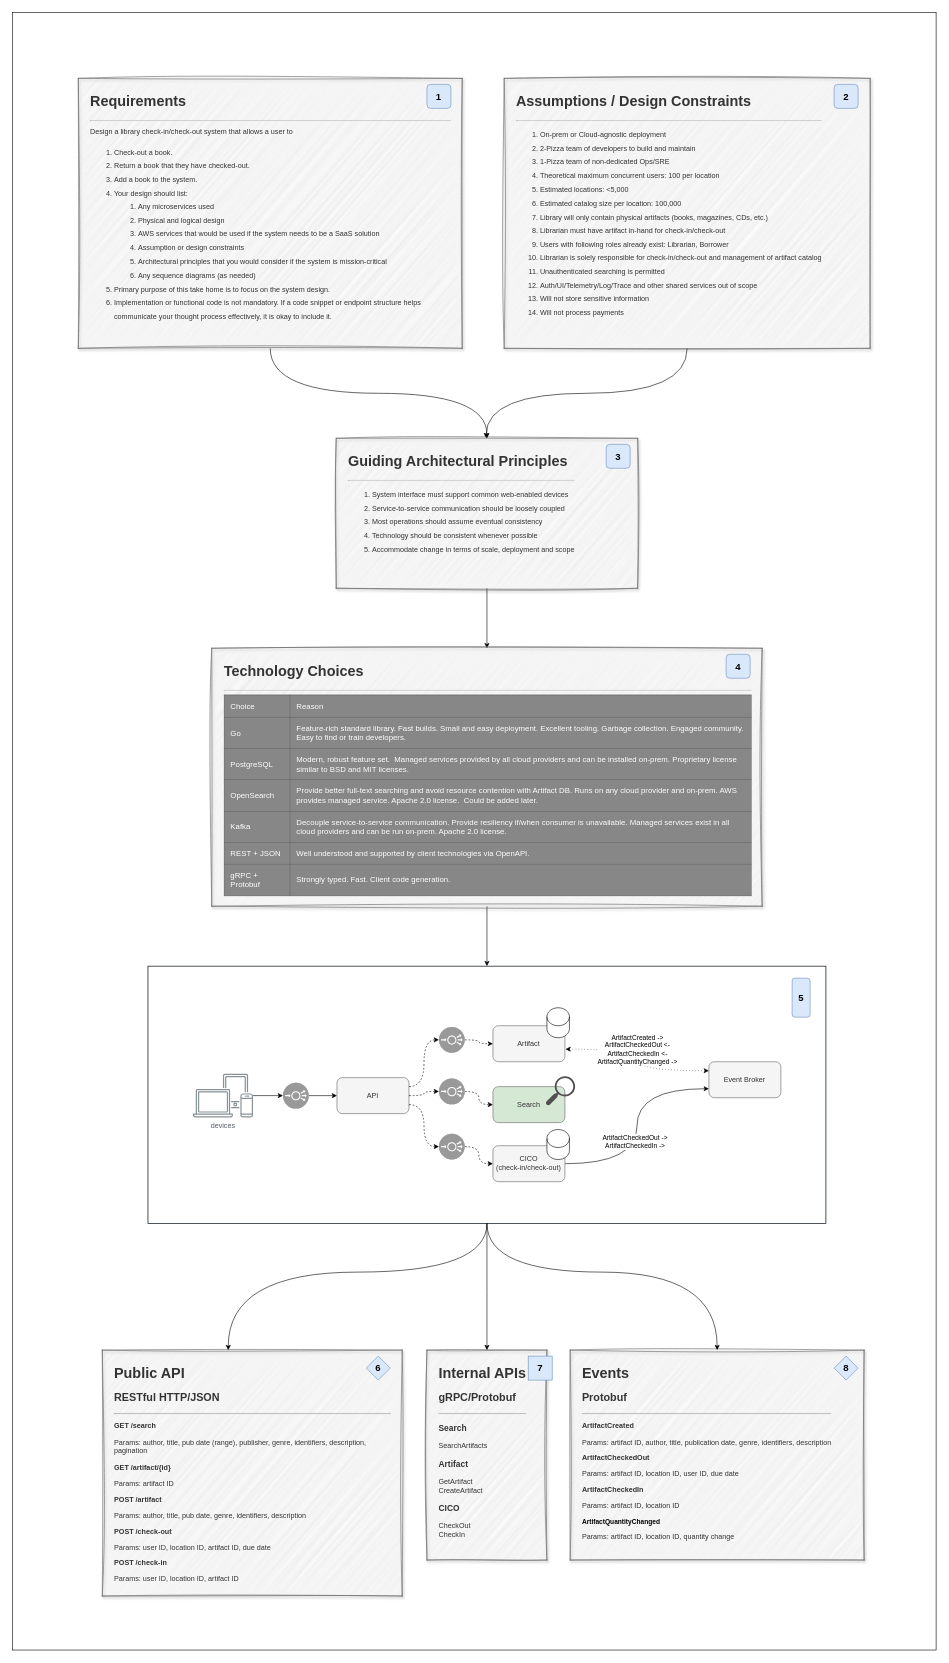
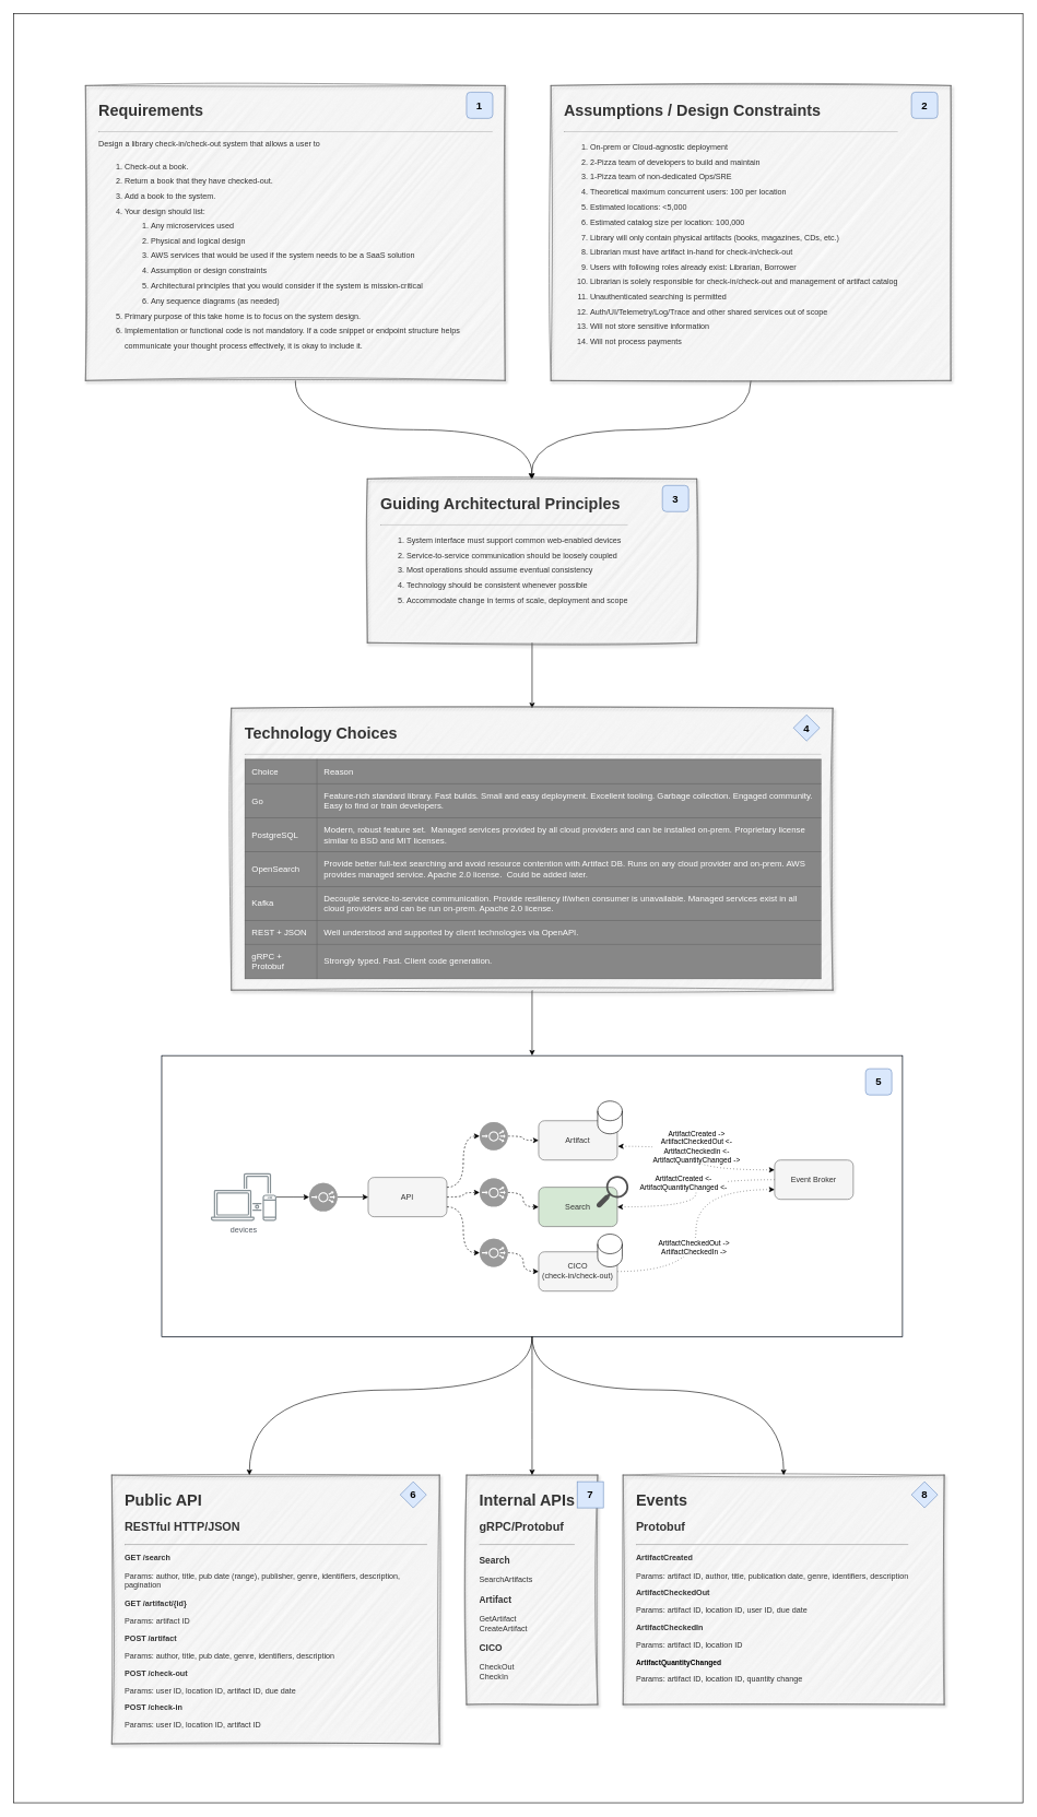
- <mxCell id="56" value="&lt;font style=&quot;font-size: 16px;&quot;&gt;&lt;b&gt;4&lt;/b&gt;&lt;/font&gt;" style="rounded=1;whiteSpace=wrap;html=1;fillColor=#dae8fc;strokeColor=#6c8ebf;" vertex="1" parent="1"><mxGeometry x="1210" y="1090" width="40" height="40" as="geometry" /></mxCell>
+ <mxCell id="56" value="&lt;font style=&quot;font-size: 16px;&quot;&gt;&lt;b&gt;4&lt;/b&gt;&lt;/font&gt;" style="rhombus;whiteSpace=wrap;html=1;fillColor=#dae8fc;strokeColor=#6c8ebf;" vertex="1" parent="1"><mxGeometry x="1210" y="1090" width="40" height="40" as="geometry" /></mxCell>
- <mxCell id="49" value="&lt;font style=&quot;font-size: 16px;&quot;&gt;&lt;b&gt;5&lt;/b&gt;&lt;/font&gt;" style="rounded=1;whiteSpace=wrap;html=1;fillColor=#dae8fc;strokeColor=#6c8ebf;" vertex="1" parent="15"><mxGeometry x="1073.75" y="20" width="30" height="65" as="geometry" /></mxCell>
+ <mxCell id="49" value="&lt;font style=&quot;font-size: 16px;&quot;&gt;&lt;b&gt;5&lt;/b&gt;&lt;/font&gt;" style="rounded=1;whiteSpace=wrap;html=1;fillColor=#dae8fc;strokeColor=#6c8ebf;" vertex="1" parent="15"><mxGeometry x="1073.75" y="20" width="40" height="40" as="geometry" /></mxCell>
+ <mxCell id="29" style="edgeStyle=orthogonalEdgeStyle;rounded=0;orthogonalLoop=1;jettySize=auto;html=1;exitX=0;exitY=0.5;exitDx=0;exitDy=0;entryX=1;entryY=0.5;entryDx=0;entryDy=0;curved=1;strokeColor=default;startArrow=none;startFill=0;dashed=1;dashPattern=1 4;" parent="17" source="31" target="47" edge="1"><mxGeometry relative="1" as="geometry" /></mxCell>
+ <mxCell id="30" value="ArtifactCreated &amp;lt;-&lt;br&gt;&lt;div&gt;ArtifactQuantityChanged &amp;lt;-&lt;/div&gt;" style="edgeLabel;html=1;align=center;verticalAlign=middle;resizable=0;points=[];" parent="29" vertex="1" connectable="0"><mxGeometry x="-0.03" y="-4" relative="1" as="geometry"><mxPoint x="-16" y="-12" as="offset" /></mxGeometry></mxCell>
- <mxCell id="34" style="edgeStyle=orthogonalEdgeStyle;rounded=0;orthogonalLoop=1;jettySize=auto;html=1;exitX=1;exitY=0.5;exitDx=0;exitDy=0;entryX=0;entryY=0.75;entryDx=0;entryDy=0;curved=1;startArrow=none;startFill=0;dashed=0;dashPattern=1 4;" parent="17" source="43" target="31" edge="1"><mxGeometry relative="1" as="geometry" /></mxCell>
+ <mxCell id="34" style="edgeStyle=orthogonalEdgeStyle;rounded=0;orthogonalLoop=1;jettySize=auto;html=1;exitX=1;exitY=0.5;exitDx=0;exitDy=0;entryX=0;entryY=0.75;entryDx=0;entryDy=0;curved=1;startArrow=none;startFill=0;dashed=1;dashPattern=1 4;" parent="17" source="43" target="31" edge="1"><mxGeometry relative="1" as="geometry" /></mxCell>
